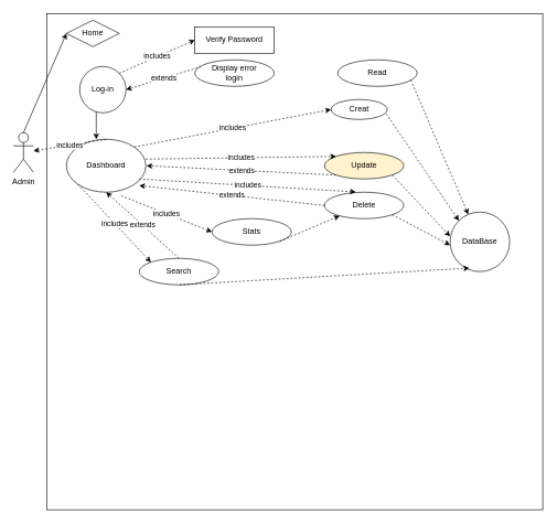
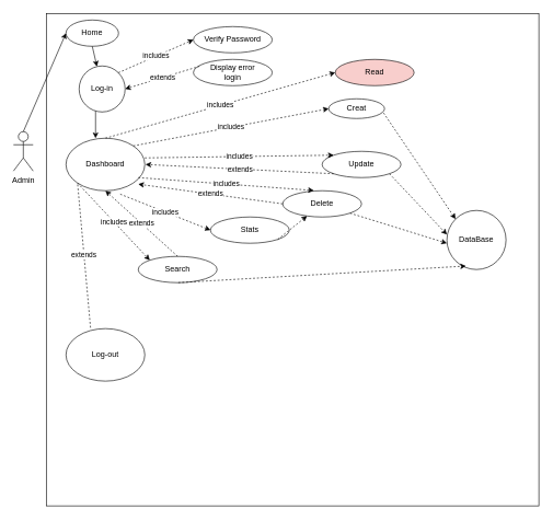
- <mxCell id="28" value="Home" style="rhombus;whiteSpace=wrap;html=1;" parent="1" vertex="1"><mxGeometry x="100" y="30" width="80" height="40" as="geometry" /></mxCell>
+ <mxCell id="28" value="Home" style="ellipse;whiteSpace=wrap;html=1;" parent="1" vertex="1"><mxGeometry x="100" y="30" width="80" height="40" as="geometry" /></mxCell>
- <mxCell id="6" value="Verify Password" style="whiteSpace=wrap;html=1;rounded=0;" parent="1" vertex="1"><mxGeometry x="294" y="40" width="120" height="40" as="geometry" /></mxCell>
+ <mxCell id="6" value="Verify Password" style="ellipse;whiteSpace=wrap;html=1;" parent="1" vertex="1"><mxGeometry x="294" y="40" width="120" height="40" as="geometry" /></mxCell>
+ <mxCell id="29" value="" style="endArrow=classic;html=1;exitX=0.5;exitY=1;exitDx=0;exitDy=0;" parent="1" source="28" target="5" edge="1"><mxGeometry width="50" height="50" relative="1" as="geometry"><mxPoint x="300" y="200" as="sourcePoint" /><mxPoint x="350" y="150" as="targetPoint" /></mxGeometry></mxCell>
- <mxCell id="14" value="Read" style="ellipse;whiteSpace=wrap;html=1;" parent="1" vertex="1"><mxGeometry x="510" y="90" width="120" height="40" as="geometry" /></mxCell>
+ <mxCell id="14" value="Read" style="ellipse;whiteSpace=wrap;html=1;fillColor=#f8cecc;" parent="1" vertex="1"><mxGeometry x="510" y="90" width="120" height="40" as="geometry" /></mxCell>
- <mxCell id="13" value="includes" style="endArrow=classic;html=1;exitX=0.5;exitY=0;exitDx=0;exitDy=0;dashed=1;" parent="1" source="9" target="2" edge="1"><mxGeometry width="50" height="50" relative="1" as="geometry"><mxPoint x="400" y="160" as="sourcePoint" /><mxPoint x="290" y="170" as="targetPoint" /></mxGeometry></mxCell>
+ <mxCell id="13" value="includes" style="endArrow=classic;html=1;exitX=0.5;exitY=0;exitDx=0;exitDy=0;dashed=1;entryX=0;entryY=0.5;entryDx=0;entryDy=0;" parent="1" source="9" target="14" edge="1"><mxGeometry width="50" height="50" relative="1" as="geometry"><mxPoint x="400" y="160" as="sourcePoint" /><mxPoint x="290" y="170" as="targetPoint" /></mxGeometry></mxCell>
- <mxCell id="19" value="Update" style="ellipse;whiteSpace=wrap;html=1;fillColor=#fff2cc;" parent="1" vertex="1"><mxGeometry x="490" y="230" width="120" height="40" as="geometry" /></mxCell>
+ <mxCell id="19" value="Update" style="ellipse;whiteSpace=wrap;html=1;" parent="1" vertex="1"><mxGeometry x="490" y="230" width="120" height="40" as="geometry" /></mxCell>
- <mxCell id="30" value="" style="endArrow=classic;html=1;exitX=0.922;exitY=0.767;exitDx=0;exitDy=0;exitPerimeter=0;dashed=1;" parent="1" source="14" target="31" edge="1"><mxGeometry width="50" height="50" relative="1" as="geometry"><mxPoint x="300" y="300" as="sourcePoint" /><mxPoint x="350" y="250" as="targetPoint" /></mxGeometry></mxCell>
- <mxCell id="11" value="Delete" style="ellipse;whiteSpace=wrap;html=1;" parent="1" vertex="1"><mxGeometry x="490" y="290" width="120" height="40" as="geometry" /></mxCell>
+ <mxCell id="11" value="Delete" style="ellipse;whiteSpace=wrap;html=1;" parent="1" vertex="1"><mxGeometry x="430" y="290" width="120" height="40" as="geometry" /></mxCell>
+ <mxCell id="37" value="extends&lt;br&gt;" style="endArrow=none;html=1;dashed=1;strokeWidth=1;entryX=0;entryY=1;entryDx=0;entryDy=0;exitX=0.311;exitY=-0.017;exitDx=0;exitDy=0;exitPerimeter=0;endFill=0;" parent="1" source="12" target="9" edge="1"><mxGeometry width="50" height="50" relative="1" as="geometry"><mxPoint x="140" y="480" as="sourcePoint" /><mxPoint x="200" y="490" as="targetPoint" /></mxGeometry></mxCell>
+ <mxCell id="12" value="Log-out" style="ellipse;whiteSpace=wrap;html=1;" parent="1" vertex="1"><mxGeometry x="100" y="500" width="120" height="80" as="geometry" /></mxCell>
